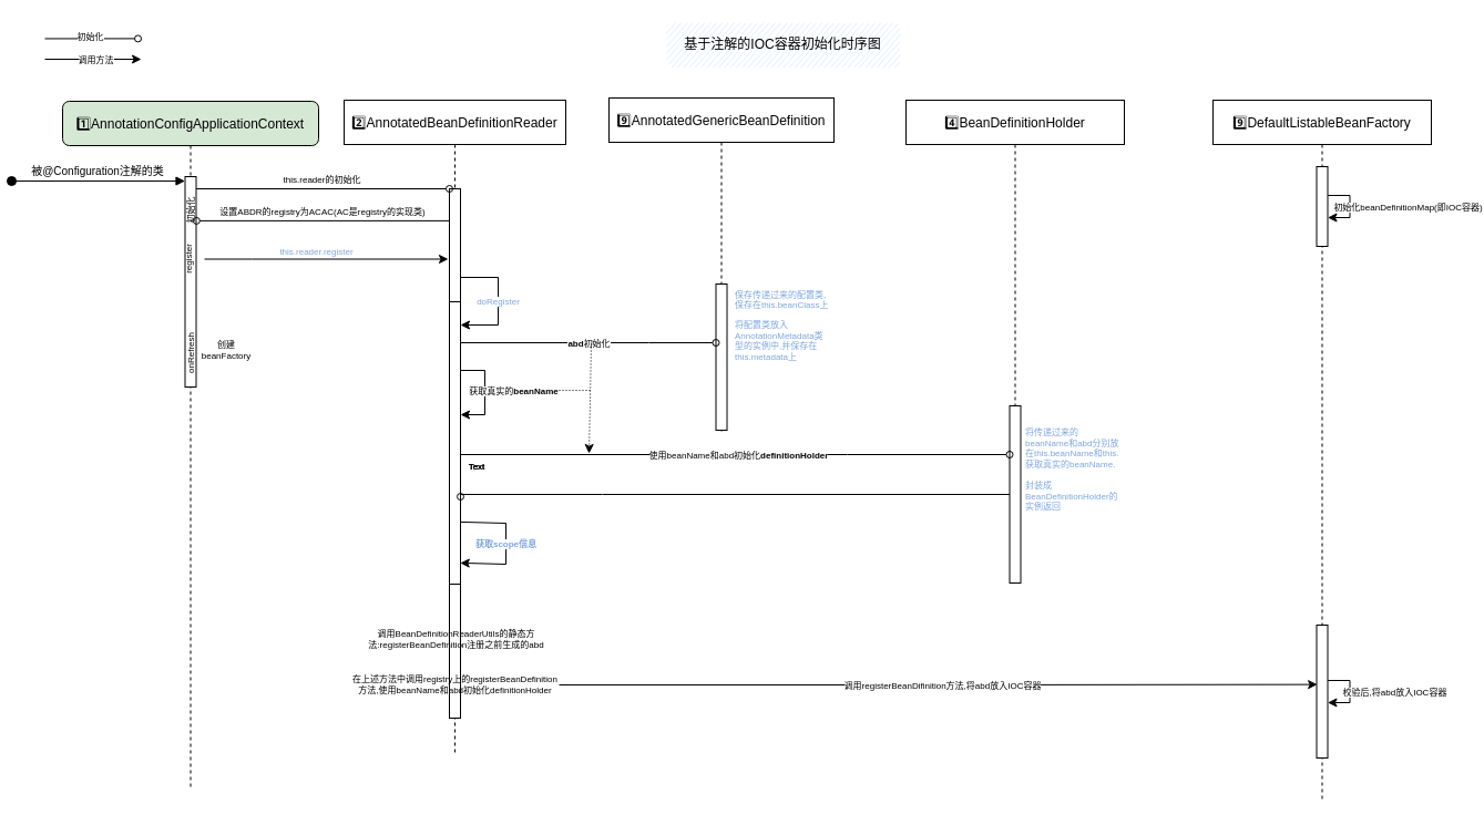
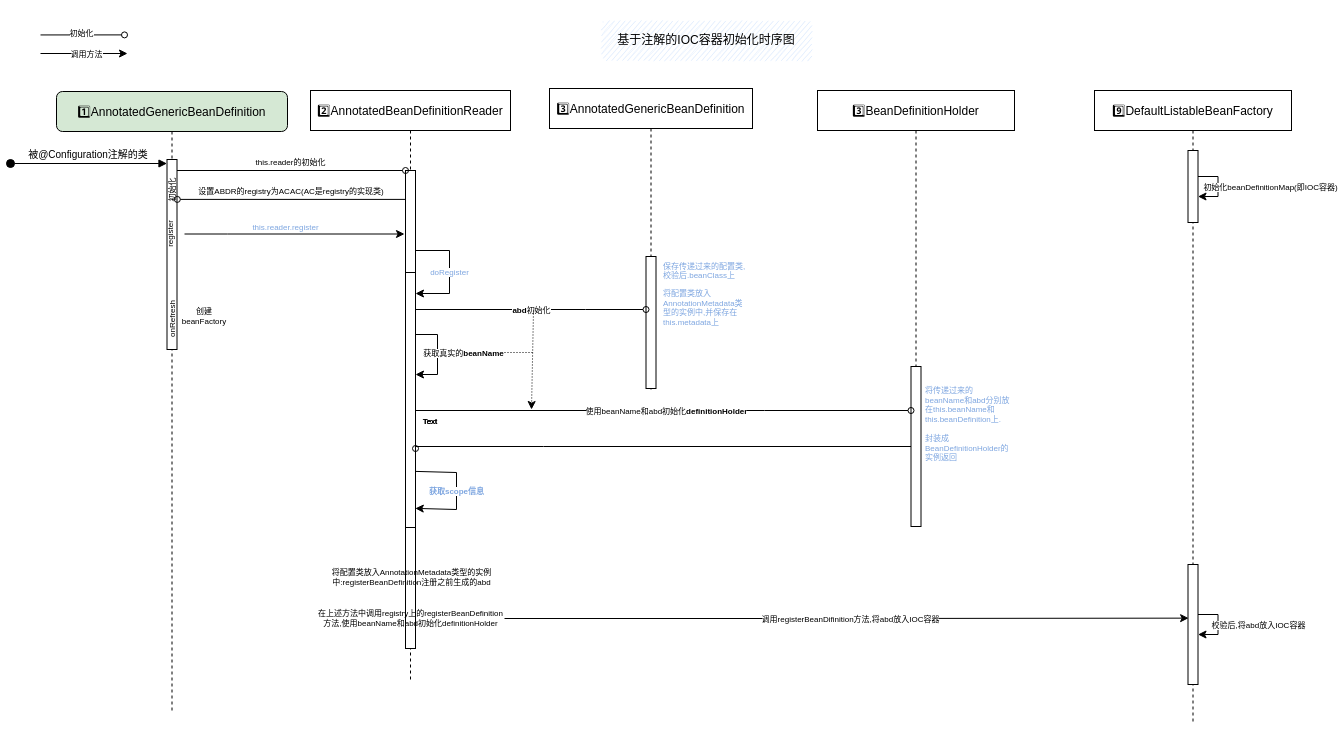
- <mxCell id="21" value="9️⃣AnnotatedGenericBeanDefinition" style="shape=umlLifeline;perimeter=lifelinePerimeter;container=1;collapsible=0;recursiveResize=0;rounded=0;shadow=0;strokeWidth=1;" parent="1" vertex="1"><mxGeometry x="529" y="88" width="203" height="304" as="geometry" /></mxCell>
+ <mxCell id="21" value="3️⃣AnnotatedGenericBeanDefinition" style="shape=umlLifeline;perimeter=lifelinePerimeter;container=1;collapsible=0;recursiveResize=0;rounded=0;shadow=0;strokeWidth=1;" parent="1" vertex="1"><mxGeometry x="529" y="88" width="203" height="304" as="geometry" /></mxCell>
- <mxCell id="33" value="4️⃣BeanDefinitionHolder" style="shape=umlLifeline;perimeter=lifelinePerimeter;container=1;collapsible=0;recursiveResize=0;rounded=0;shadow=0;strokeWidth=1;" parent="1" vertex="1"><mxGeometry x="797" y="90" width="197" height="302" as="geometry" /></mxCell>
+ <mxCell id="33" value="3️⃣BeanDefinitionHolder" style="shape=umlLifeline;perimeter=lifelinePerimeter;container=1;collapsible=0;recursiveResize=0;rounded=0;shadow=0;strokeWidth=1;" parent="1" vertex="1"><mxGeometry x="797" y="90" width="197" height="302" as="geometry" /></mxCell>
- <mxCell id="2" value="1️⃣AnnotationConfigApplicationContext" style="shape=umlLifeline;perimeter=lifelinePerimeter;container=1;collapsible=0;recursiveResize=0;rounded=1;shadow=0;strokeWidth=1;glass=0;sketch=0;fillColor=#d5e8d4;strokeColor=#000000;" parent="1" vertex="1"><mxGeometry x="36" y="91" width="231" height="620" as="geometry" /></mxCell>
+ <mxCell id="2" value="1️⃣AnnotatedGenericBeanDefinition" style="shape=umlLifeline;perimeter=lifelinePerimeter;container=1;collapsible=0;recursiveResize=0;rounded=1;shadow=0;strokeWidth=1;glass=0;sketch=0;fillColor=#d5e8d4;strokeColor=#000000;" parent="1" vertex="1"><mxGeometry x="36" y="91" width="231" height="620" as="geometry" /></mxCell>
- <mxCell id="23" value="&lt;div&gt;&lt;br&gt;&lt;/div&gt;&lt;div&gt;&lt;br&gt;&lt;/div&gt;&lt;div&gt;&lt;br&gt;&lt;/div&gt;&lt;p&gt;保存传递过来的配置类,保存在this.beanClass上&lt;/p&gt;&lt;p&gt;将配置类放入AnnotationMetadata类型的实例中,并保存在this.metadata上&lt;br&gt;&lt;/p&gt;" style="text;html=1;strokeColor=none;fillColor=none;spacing=5;spacingTop=-20;whiteSpace=wrap;overflow=hidden;rounded=0;shadow=0;glass=0;sketch=1;fontSize=8;fontColor=#7EA6E0;" parent="21" vertex="1"><mxGeometry x="109" y="147" width="94" height="113" as="geometry" /></mxCell>
+ <mxCell id="23" value="&lt;div&gt;&lt;br&gt;&lt;/div&gt;&lt;div&gt;&lt;br&gt;&lt;/div&gt;&lt;div&gt;&lt;br&gt;&lt;/div&gt;&lt;p&gt;保存传递过来的配置类,校验后.beanClass上&lt;/p&gt;&lt;p&gt;将配置类放入AnnotationMetadata类型的实例中,并保存在this.metadata上&lt;br&gt;&lt;/p&gt;" style="text;html=1;strokeColor=none;fillColor=none;spacing=5;spacingTop=-20;whiteSpace=wrap;overflow=hidden;rounded=0;shadow=0;glass=0;sketch=1;fontSize=8;fontColor=#7EA6E0;" parent="21" vertex="1"><mxGeometry x="109" y="147" width="94" height="113" as="geometry" /></mxCell>
- <mxCell id="40" value="&lt;div&gt;&lt;br&gt;&lt;/div&gt;&lt;div&gt;&lt;br&gt;&lt;/div&gt;&lt;div&gt;将传递过来的beanName和abd分别放在this.beanName和this.获取真实的beanName.&lt;/div&gt;&lt;div&gt;&lt;br&gt;&lt;/div&gt;&lt;div&gt;封装成BeanDefinitionHolder的实例返回&lt;br&gt;&lt;/div&gt;" style="text;html=1;strokeColor=none;fillColor=none;spacing=5;spacingTop=-20;whiteSpace=wrap;overflow=hidden;rounded=0;shadow=0;glass=0;sketch=1;fontSize=8;fontColor=#7EA6E0;" parent="1" vertex="1"><mxGeometry x="900" y="377" width="94" height="113" as="geometry" /></mxCell>
+ <mxCell id="40" value="&lt;div&gt;&lt;br&gt;&lt;/div&gt;&lt;div&gt;&lt;br&gt;&lt;/div&gt;&lt;div&gt;将传递过来的beanName和abd分别放在this.beanName和this.beanDefinition上.&lt;/div&gt;&lt;div&gt;&lt;br&gt;&lt;/div&gt;&lt;div&gt;封装成BeanDefinitionHolder的实例返回&lt;br&gt;&lt;/div&gt;" style="text;html=1;strokeColor=none;fillColor=none;spacing=5;spacingTop=-20;whiteSpace=wrap;overflow=hidden;rounded=0;shadow=0;glass=0;sketch=1;fontSize=8;fontColor=#7EA6E0;" parent="1" vertex="1"><mxGeometry x="900" y="377" width="94" height="113" as="geometry" /></mxCell>
- <mxCell id="17" value="调用BeanDefinitionReaderUtils的静态方法:registerBeanDefinition注册之前生成的abd" style="text;html=1;strokeColor=none;fillColor=none;align=center;verticalAlign=middle;whiteSpace=wrap;rounded=0;shadow=0;glass=0;sketch=1;fontSize=8;fontColor=#000000;" parent="9" vertex="1"><mxGeometry x="6" y="467" width="191" height="40" as="geometry" /></mxCell>
+ <mxCell id="17" value="将配置类放入AnnotationMetadata类型的实例中:registerBeanDefinition注册之前生成的abd" style="text;html=1;strokeColor=none;fillColor=none;align=center;verticalAlign=middle;whiteSpace=wrap;rounded=0;shadow=0;glass=0;sketch=1;fontSize=8;fontColor=#000000;" parent="9" vertex="1"><mxGeometry x="6" y="467" width="191" height="40" as="geometry" /></mxCell>
